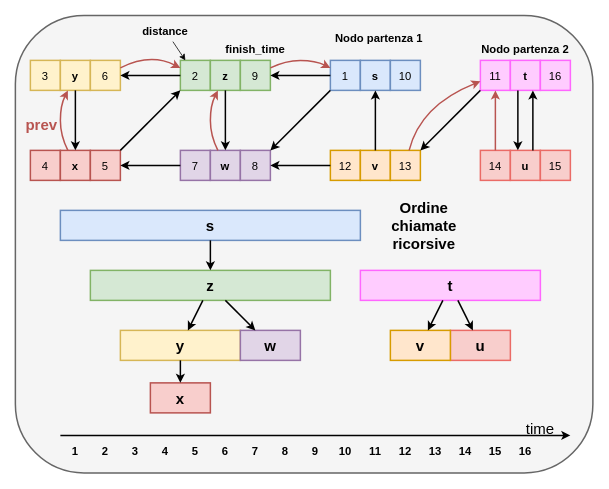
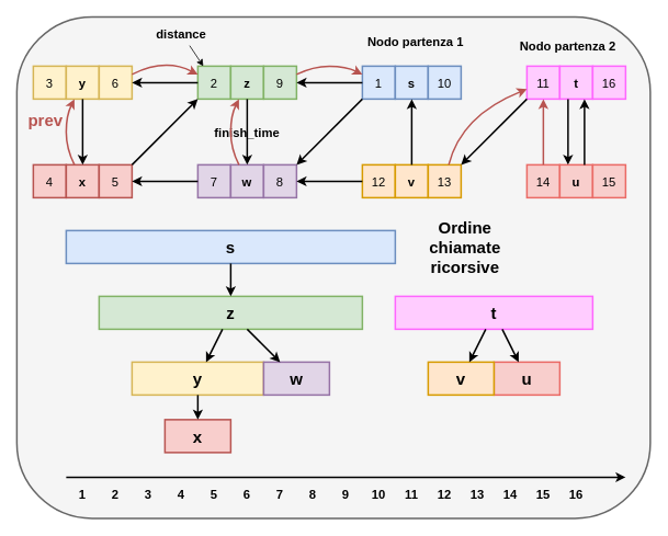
- <mxCell id="41" value="finish_time" style="text;html=1;strokeColor=none;fillColor=none;align=center;verticalAlign=middle;whiteSpace=wrap;rounded=0;fontSize=15;fontStyle=1" vertex="1" parent="1"><mxGeometry x="300" y="55" width="80" height="20" as="geometry" /></mxCell>
+ <mxCell id="41" value="finish_time" style="text;html=1;strokeColor=none;fillColor=none;align=center;verticalAlign=middle;whiteSpace=wrap;rounded=0;fontSize=15;fontStyle=1" vertex="1" parent="1"><mxGeometry x="260" y="150" width="80" height="20" as="geometry" /></mxCell>
- <mxCell id="48" value="Nodo partenza 2" style="text;html=1;strokeColor=none;fillColor=none;align=center;verticalAlign=middle;whiteSpace=wrap;rounded=0;fontSize=15;fontStyle=1" vertex="1" parent="1"><mxGeometry x="640" y="50" width="120" height="30" as="geometry" /></mxCell>
+ <mxCell id="48" value="Nodo partenza 2" style="text;html=1;strokeColor=none;fillColor=none;align=center;verticalAlign=middle;whiteSpace=wrap;rounded=0;fontSize=15;fontStyle=1" vertex="1" parent="1"><mxGeometry x="630" y="40" width="120" height="30" as="geometry" /></mxCell>
- <mxCell id="83" value="prev" style="text;html=1;strokeColor=none;fillColor=none;align=center;verticalAlign=middle;whiteSpace=wrap;rounded=0;fontSize=20;fontColor=#B85450;fontStyle=1" vertex="1" parent="1"><mxGeometry x="30" y="150" width="50" height="30" as="geometry" /></mxCell>
+ <mxCell id="83" value="prev" style="text;html=1;strokeColor=none;fillColor=none;align=center;verticalAlign=middle;whiteSpace=wrap;rounded=0;fontSize=20;fontColor=#B85450;fontStyle=1" vertex="1" parent="1"><mxGeometry x="30" y="130" width="50" height="30" as="geometry" /></mxCell>
- <mxCell id="81" value="time" style="text;html=1;strokeColor=none;fillColor=none;align=center;verticalAlign=middle;whiteSpace=wrap;rounded=0;fontSize=20;" vertex="1" parent="1"><mxGeometry x="700" y="560" width="40" height="20" as="geometry" /></mxCell>
